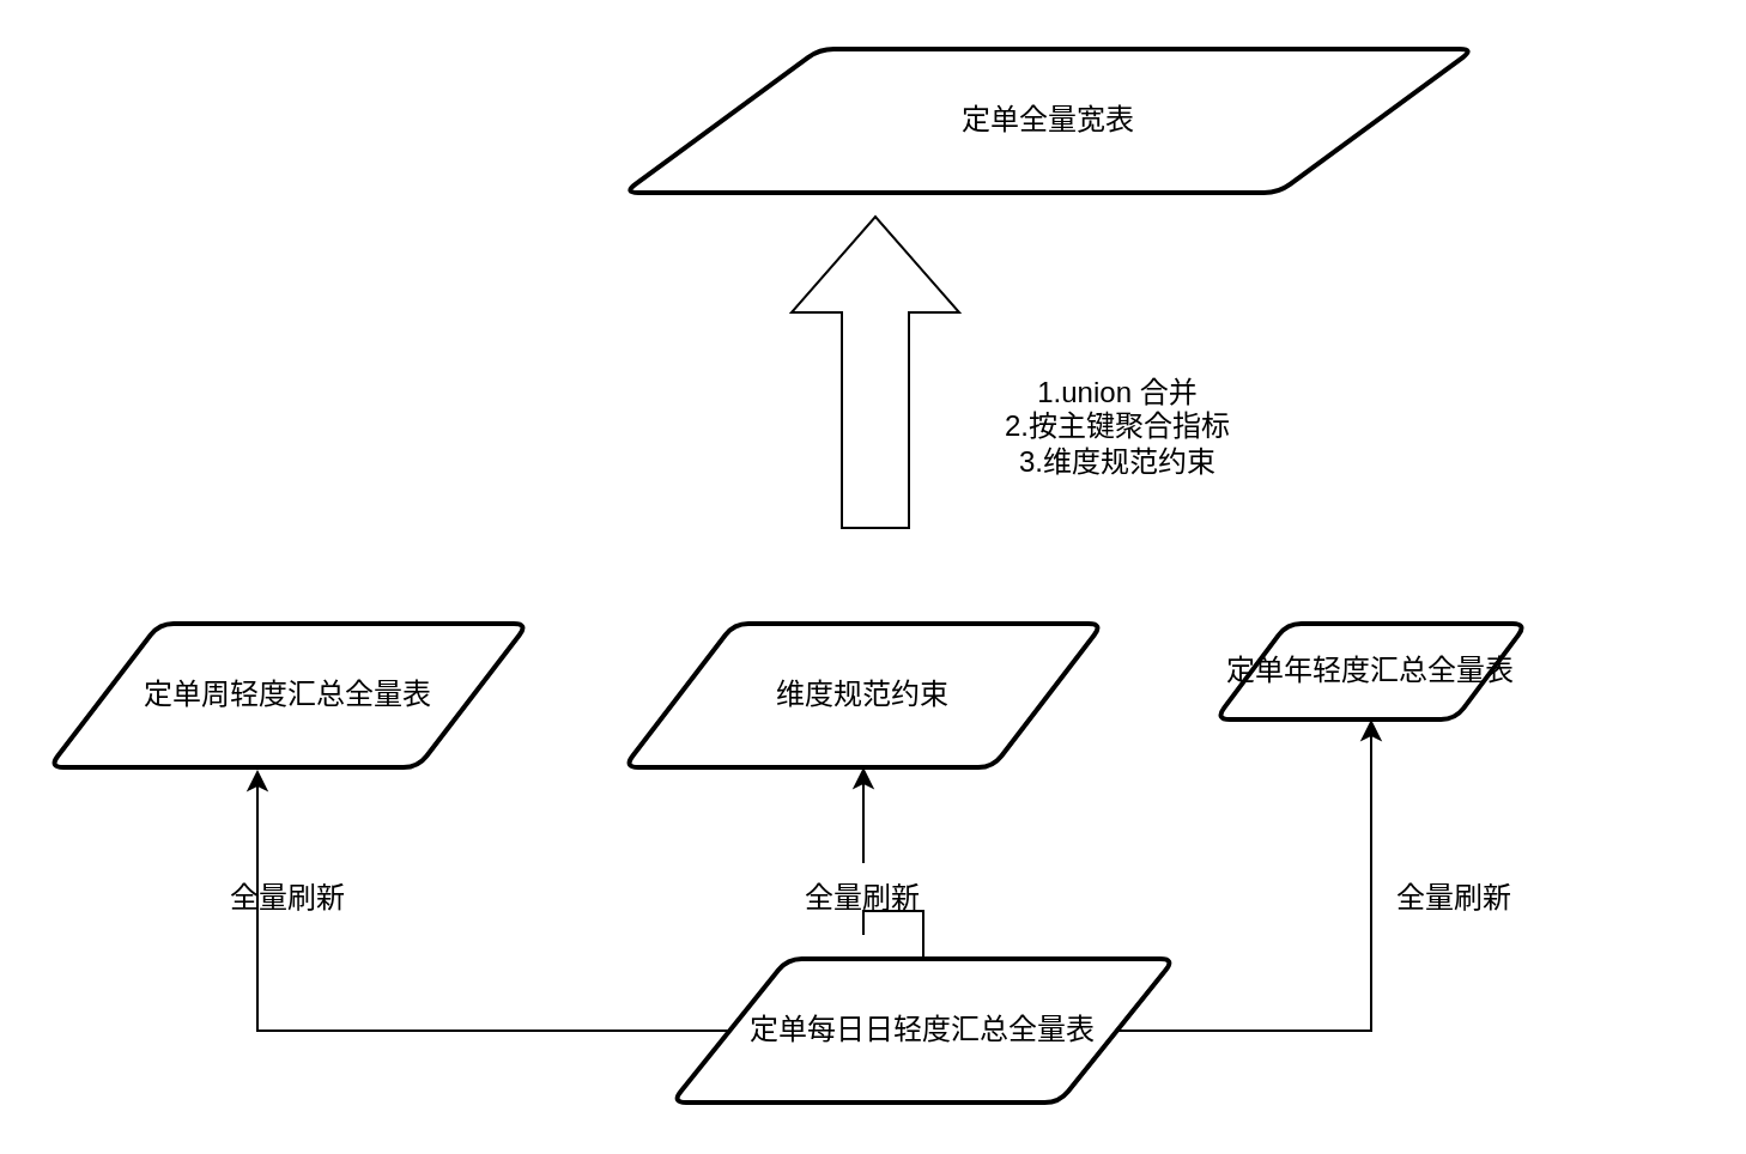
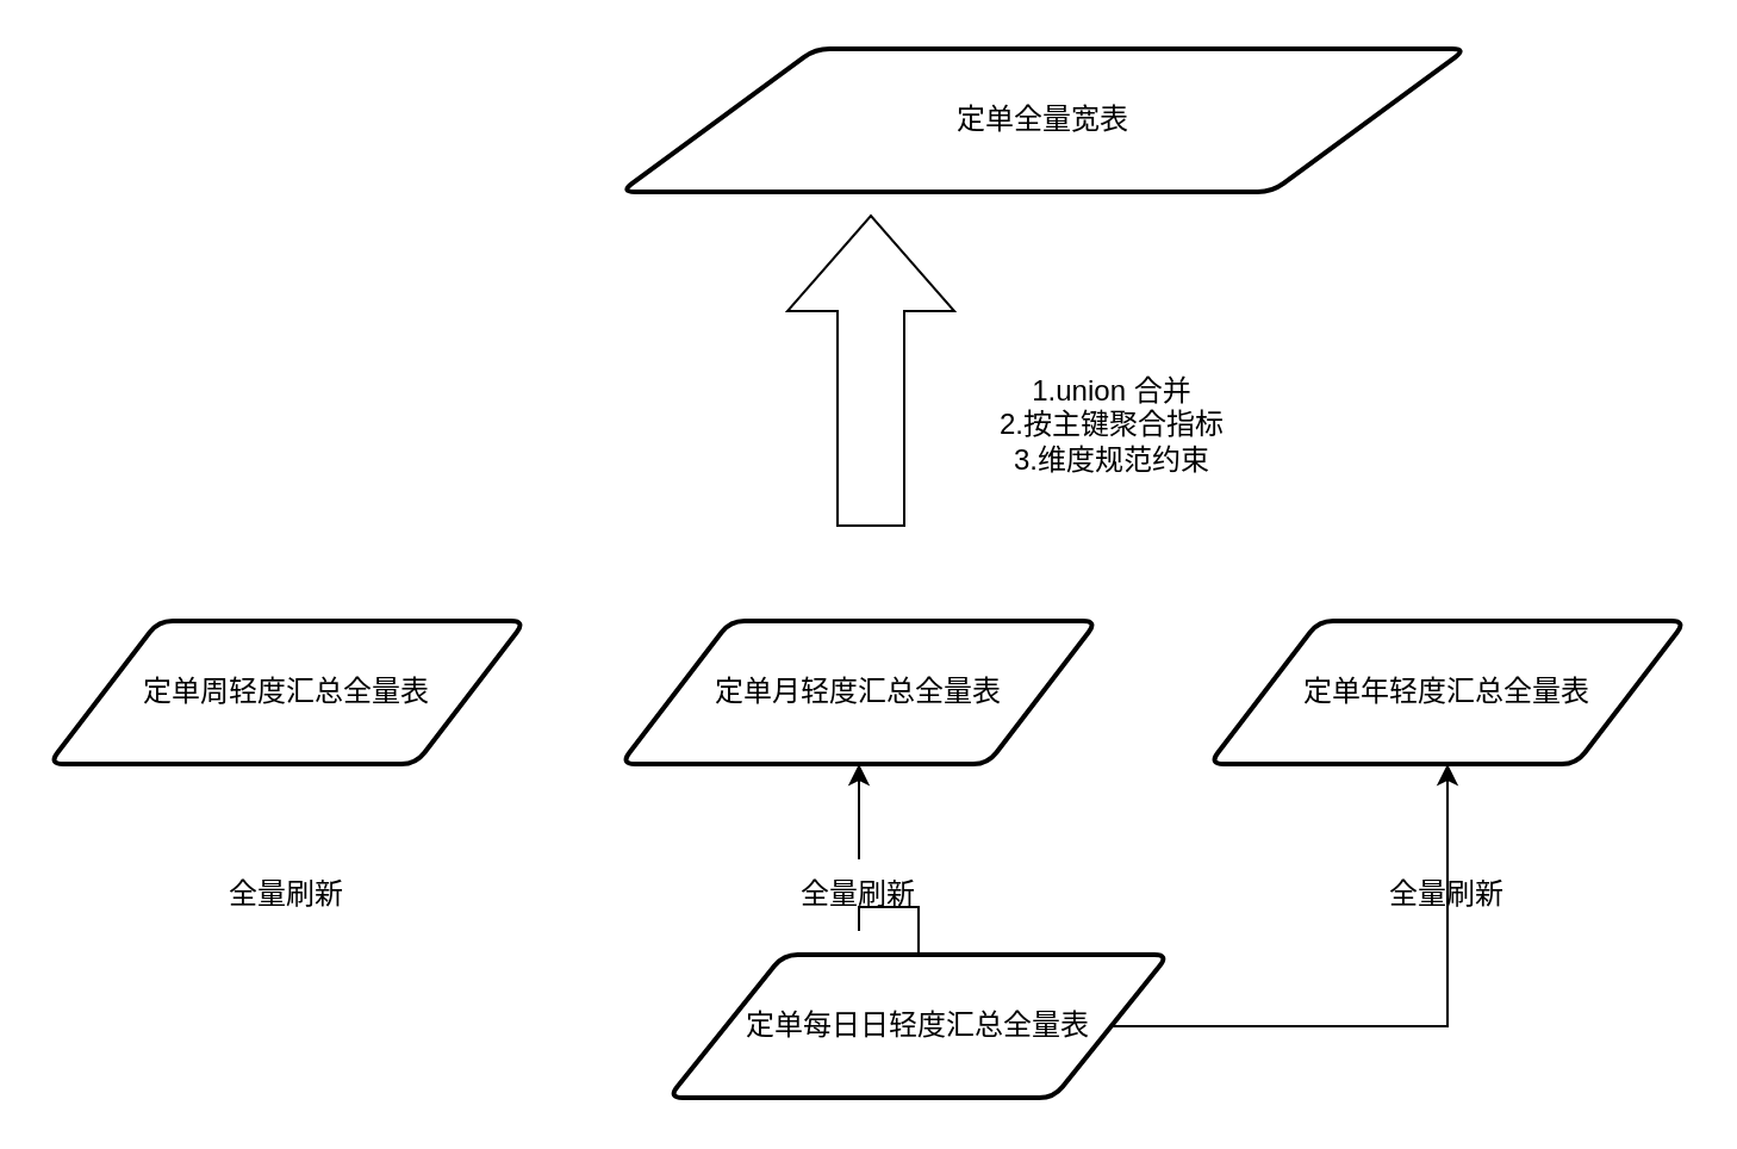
- <mxCell id="8" value="定单年轻度汇总全量表" style="shape=parallelogram;html=1;strokeWidth=2;perimeter=parallelogramPerimeter;whiteSpace=wrap;rounded=1;arcSize=12;size=0.23;" parent="1" vertex="1"><mxGeometry x="507" y="260" width="130" height="40" as="geometry" /></mxCell>
+ <mxCell id="8" value="定单年轻度汇总全量表" style="shape=parallelogram;html=1;strokeWidth=2;perimeter=parallelogramPerimeter;whiteSpace=wrap;rounded=1;arcSize=12;size=0.23;" parent="1" vertex="1"><mxGeometry x="507" y="260" width="200" height="60" as="geometry" /></mxCell>
- <mxCell id="7" value="维度规范约束" style="shape=parallelogram;html=1;strokeWidth=2;perimeter=parallelogramPerimeter;whiteSpace=wrap;rounded=1;arcSize=12;size=0.23;" parent="1" vertex="1"><mxGeometry x="260" y="260" width="200" height="60" as="geometry" /></mxCell>
+ <mxCell id="7" value="定单月轻度汇总全量表" style="shape=parallelogram;html=1;strokeWidth=2;perimeter=parallelogramPerimeter;whiteSpace=wrap;rounded=1;arcSize=12;size=0.23;" parent="1" vertex="1"><mxGeometry x="260" y="260" width="200" height="60" as="geometry" /></mxCell>
- <mxCell id="2" style="edgeStyle=orthogonalEdgeStyle;rounded=0;orthogonalLoop=1;jettySize=auto;html=1;entryX=0.435;entryY=1.017;entryDx=0;entryDy=0;entryPerimeter=0;" parent="1" source="5" target="6" edge="1"><mxGeometry relative="1" as="geometry" /></mxCell>
